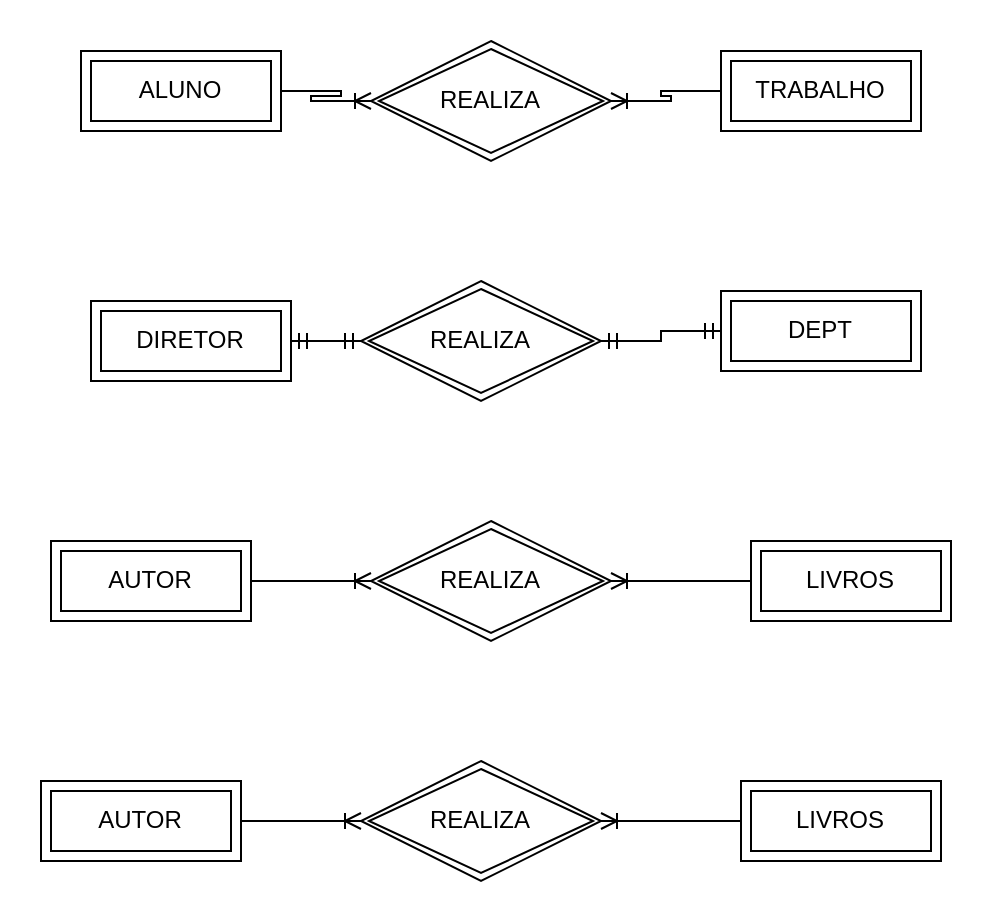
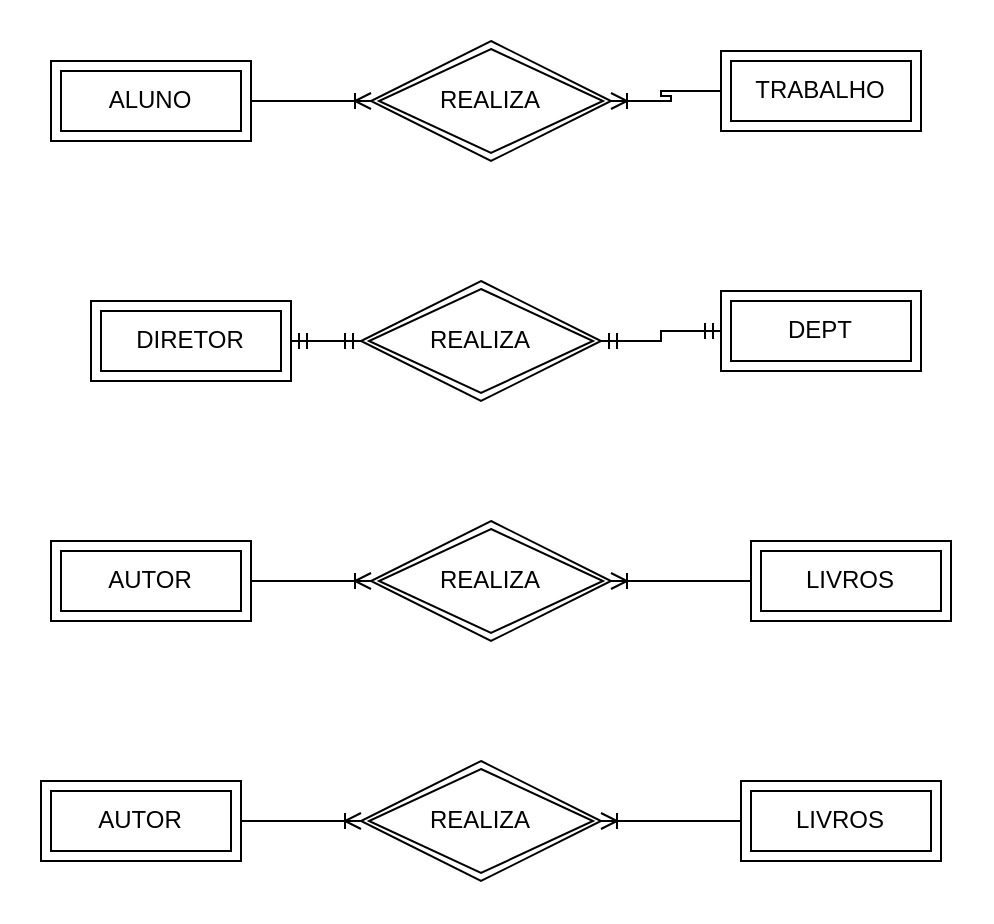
- <mxCell id="3" value="ALUNO" style="shape=ext;margin=3;double=1;whiteSpace=wrap;html=1;align=center;" parent="1" vertex="1"><mxGeometry x="40" y="25" width="100" height="40" as="geometry" /></mxCell>
+ <mxCell id="3" value="ALUNO" style="shape=ext;margin=3;double=1;whiteSpace=wrap;html=1;align=center;" parent="1" vertex="1"><mxGeometry x="25" y="30" width="100" height="40" as="geometry" /></mxCell>
